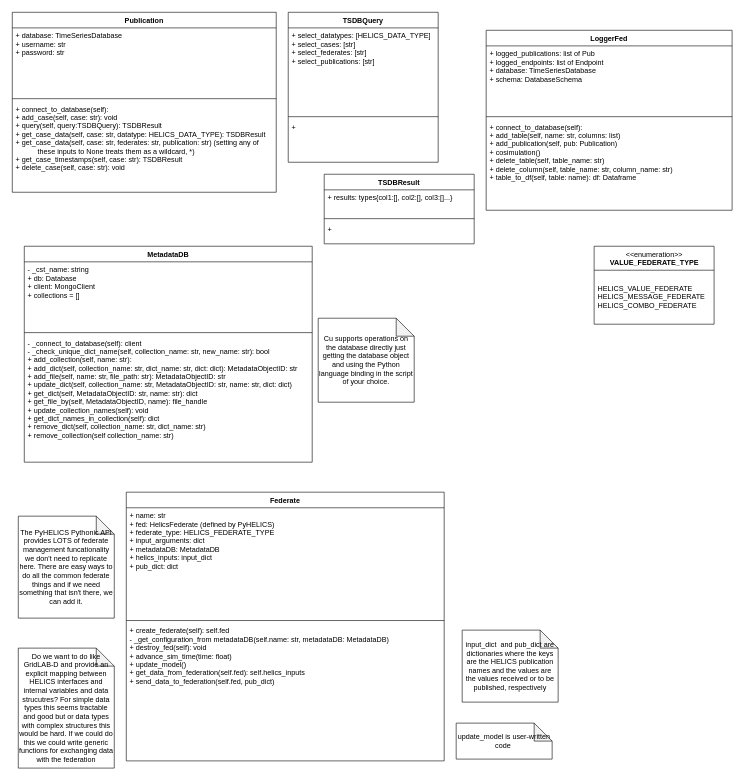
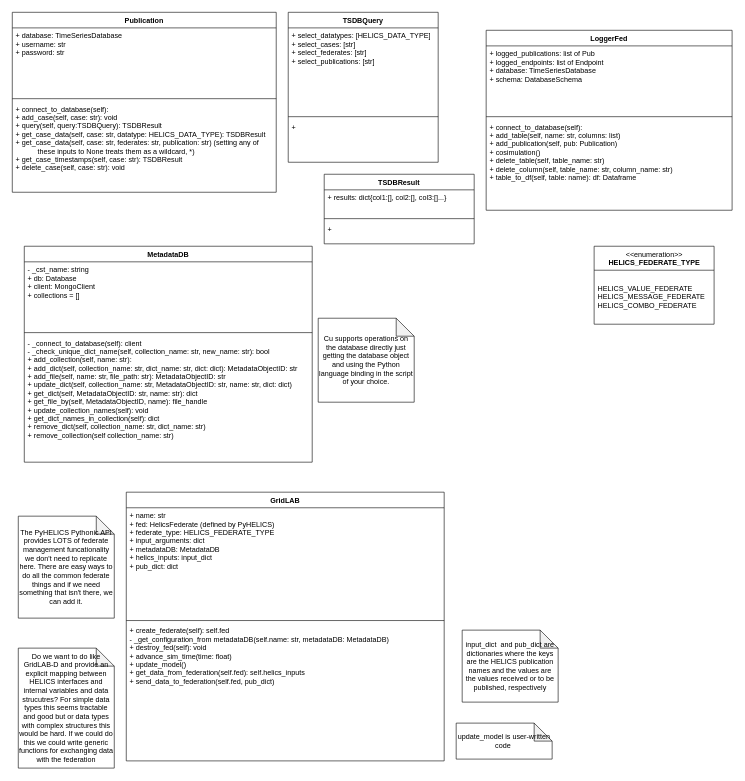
- <mxCell id="20" value="+ results: types{col1:[], col2:[], col3:[]...}" style="text;strokeColor=none;fillColor=none;align=left;verticalAlign=top;spacingLeft=4;spacingRight=4;overflow=hidden;rotatable=0;points=[[0,0.5],[1,0.5]];portConstraint=eastwest;" parent="19" vertex="1"><mxGeometry y="26" width="250" height="44" as="geometry" /></mxCell>
+ <mxCell id="20" value="+ results: dict{col1:[], col2:[], col3:[]...}" style="text;strokeColor=none;fillColor=none;align=left;verticalAlign=top;spacingLeft=4;spacingRight=4;overflow=hidden;rotatable=0;points=[[0,0.5],[1,0.5]];portConstraint=eastwest;" parent="19" vertex="1"><mxGeometry y="26" width="250" height="44" as="geometry" /></mxCell>
- <mxCell id="27" value="&amp;lt;&amp;lt;enumeration&amp;gt;&amp;gt;&lt;br&gt;&lt;span style=&quot;font-weight: 700;&quot;&gt;VALUE_FEDERATE_TYPE&lt;/span&gt;" style="swimlane;fontStyle=0;align=center;verticalAlign=top;childLayout=stackLayout;horizontal=1;startSize=40;horizontalStack=0;resizeParent=1;resizeParentMax=0;resizeLast=0;collapsible=0;marginBottom=0;html=1;" parent="1" vertex="1"><mxGeometry x="990" y="410" width="200" height="130" as="geometry" /></mxCell>
+ <mxCell id="27" value="&amp;lt;&amp;lt;enumeration&amp;gt;&amp;gt;&lt;br&gt;&lt;span style=&quot;font-weight: 700;&quot;&gt;HELICS_FEDERATE_TYPE&lt;/span&gt;" style="swimlane;fontStyle=0;align=center;verticalAlign=top;childLayout=stackLayout;horizontal=1;startSize=40;horizontalStack=0;resizeParent=1;resizeParentMax=0;resizeLast=0;collapsible=0;marginBottom=0;html=1;" parent="1" vertex="1"><mxGeometry x="990" y="410" width="200" height="130" as="geometry" /></mxCell>
- <mxCell id="23" value="Federate" style="swimlane;fontStyle=1;align=center;verticalAlign=top;childLayout=stackLayout;horizontal=1;startSize=26;horizontalStack=0;resizeParent=1;resizeParentMax=0;resizeLast=0;collapsible=1;marginBottom=0;" parent="1" vertex="1"><mxGeometry x="210" y="820" width="530" height="448" as="geometry"><mxRectangle x="110" y="60" width="120" height="30" as="alternateBounds" /></mxGeometry></mxCell>
+ <mxCell id="23" value="GridLAB" style="swimlane;fontStyle=1;align=center;verticalAlign=top;childLayout=stackLayout;horizontal=1;startSize=26;horizontalStack=0;resizeParent=1;resizeParentMax=0;resizeLast=0;collapsible=1;marginBottom=0;" parent="1" vertex="1"><mxGeometry x="210" y="820" width="530" height="448" as="geometry"><mxRectangle x="110" y="60" width="120" height="30" as="alternateBounds" /></mxGeometry></mxCell>
